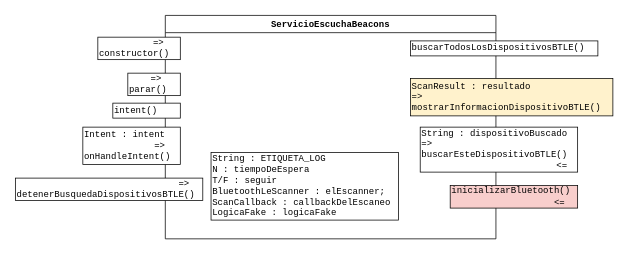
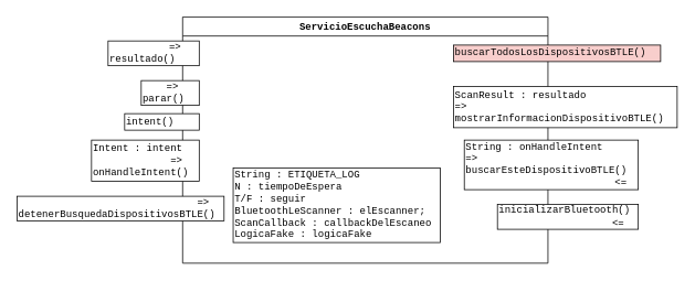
- <mxCell id="4" value="&lt;span style=&quot;white-space: pre&quot;&gt;&#09;&lt;/span&gt;&amp;nbsp; =&amp;gt;&lt;br&gt;constructor()" style="rounded=0;whiteSpace=wrap;html=1;fontFamily=Courier New;align=left;" parent="1" vertex="1"><mxGeometry x="130" y="49" width="110" height="30" as="geometry" /></mxCell>
+ <mxCell id="4" value="&lt;span style=&quot;white-space: pre&quot;&gt;&#09;&lt;/span&gt;&amp;nbsp; =&amp;gt;&lt;br&gt;resultado()" style="rounded=0;whiteSpace=wrap;html=1;fontFamily=Courier New;align=left;" parent="1" vertex="1"><mxGeometry x="130" y="49" width="110" height="30" as="geometry" /></mxCell>
- <mxCell id="9" value="buscarTodosLosDispositivosBTLE()" style="rounded=0;whiteSpace=wrap;html=1;fontFamily=Courier New;align=left;autosize=1;" parent="1" vertex="1"><mxGeometry x="547" y="54" width="250" height="20" as="geometry" /></mxCell>
+ <mxCell id="9" value="buscarTodosLosDispositivosBTLE()" style="rounded=0;whiteSpace=wrap;html=1;fontFamily=Courier New;align=left;autosize=1;fillColor=#f8cecc;" parent="1" vertex="1"><mxGeometry x="547" y="54" width="250" height="20" as="geometry" /></mxCell>
- <mxCell id="6" value="ScanResult : resultado&lt;br&gt;=&amp;gt;&lt;br&gt;mostrarInformacionDispositivoBTLE()" style="rounded=0;whiteSpace=wrap;html=1;fontFamily=Courier New;align=left;autosize=1;fillColor=#fff2cc;" parent="1" vertex="1"><mxGeometry x="547" y="104" width="270" height="50" as="geometry" /></mxCell>
+ <mxCell id="6" value="ScanResult : resultado&lt;br&gt;=&amp;gt;&lt;br&gt;mostrarInformacionDispositivoBTLE()" style="rounded=0;whiteSpace=wrap;html=1;fontFamily=Courier New;align=left;autosize=1;" parent="1" vertex="1"><mxGeometry x="547" y="104" width="270" height="50" as="geometry" /></mxCell>
- <mxCell id="7" value="String : dispositivoBuscado&lt;br&gt;=&amp;gt;&lt;br&gt;buscarEsteDispositivoBTLE()&lt;br&gt;&amp;nbsp;&amp;nbsp;&lt;span style=&quot;white-space: pre&quot;&gt;&#09;&lt;/span&gt;&lt;span style=&quot;white-space: pre&quot;&gt;&#09;&lt;/span&gt;&amp;nbsp; &amp;nbsp; &amp;nbsp; &amp;nbsp;&lt;span&gt;&amp;nbsp;&lt;/span&gt;&amp;nbsp;&amp;lt;=&lt;br&gt;" style="rounded=0;whiteSpace=wrap;html=1;fontFamily=Courier New;align=left;autosize=1;" parent="1" vertex="1"><mxGeometry x="560" y="169" width="210" height="60" as="geometry" /></mxCell>
+ <mxCell id="7" value="String : onHandleIntent&lt;br&gt;=&amp;gt;&lt;br&gt;buscarEsteDispositivoBTLE()&lt;br&gt;&amp;nbsp;&amp;nbsp;&lt;span style=&quot;white-space: pre&quot;&gt;&#09;&lt;/span&gt;&lt;span style=&quot;white-space: pre&quot;&gt;&#09;&lt;/span&gt;&amp;nbsp; &amp;nbsp; &amp;nbsp; &amp;nbsp;&lt;span&gt;&amp;nbsp;&lt;/span&gt;&amp;nbsp;&amp;lt;=&lt;br&gt;" style="rounded=0;whiteSpace=wrap;html=1;fontFamily=Courier New;align=left;autosize=1;" parent="1" vertex="1"><mxGeometry x="560" y="169" width="210" height="60" as="geometry" /></mxCell>
- <mxCell id="12" value="inicializarBluetooth()&lt;br&gt;&lt;span style=&quot;white-space: pre&quot;&gt;&#09;&lt;/span&gt;&lt;span style=&quot;white-space: pre&quot;&gt;&#09;&lt;/span&gt;&amp;nbsp; &amp;nbsp;&amp;lt;=" style="rounded=0;whiteSpace=wrap;html=1;fontFamily=Courier New;align=left;fillColor=#f8cecc;" vertex="1" parent="1"><mxGeometry x="600" y="247" width="170" height="30" as="geometry" /></mxCell>
+ <mxCell id="12" value="inicializarBluetooth()&lt;br&gt;&lt;span style=&quot;white-space: pre&quot;&gt;&#09;&lt;/span&gt;&lt;span style=&quot;white-space: pre&quot;&gt;&#09;&lt;/span&gt;&amp;nbsp; &amp;nbsp;&amp;lt;=" style="rounded=0;whiteSpace=wrap;html=1;fontFamily=Courier New;align=left;" vertex="1" parent="1"><mxGeometry x="600" y="247" width="170" height="30" as="geometry" /></mxCell>
